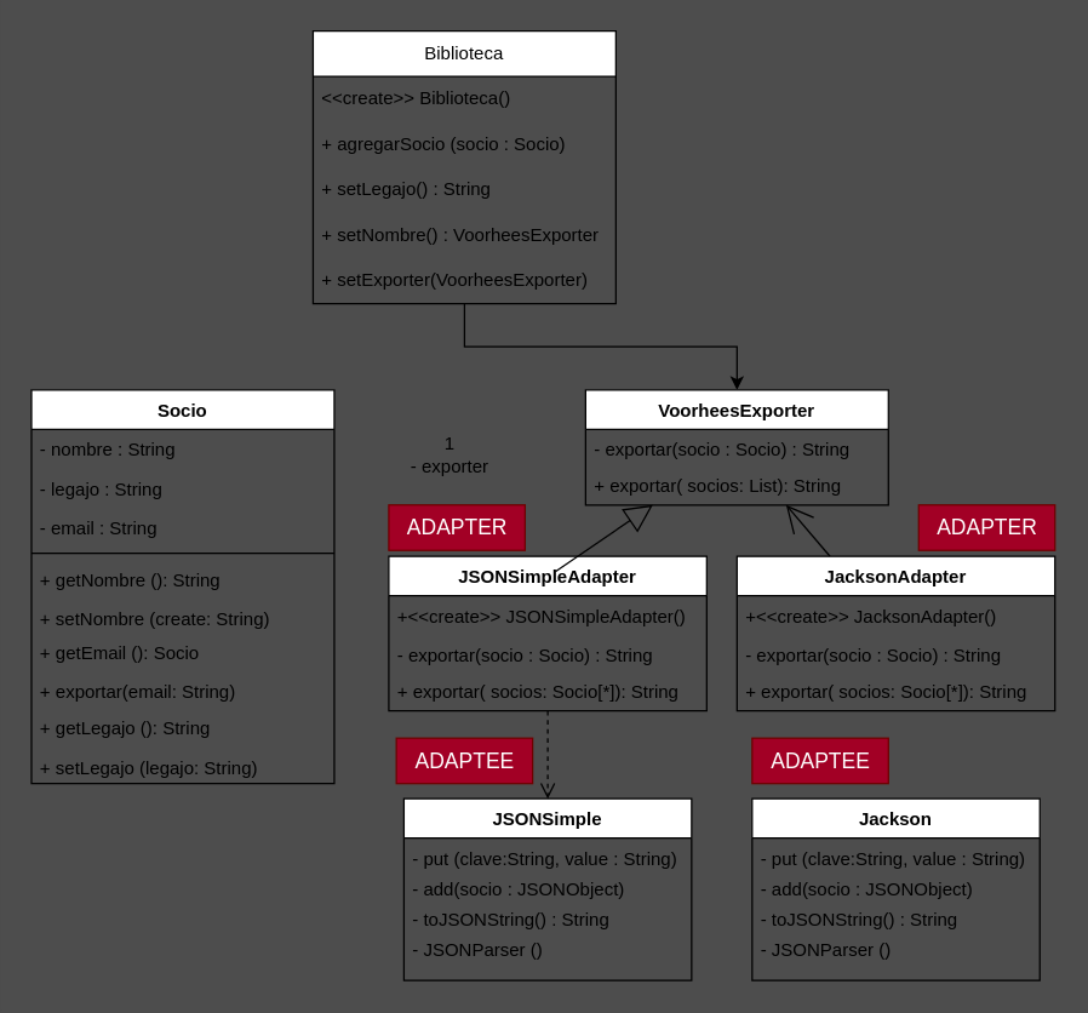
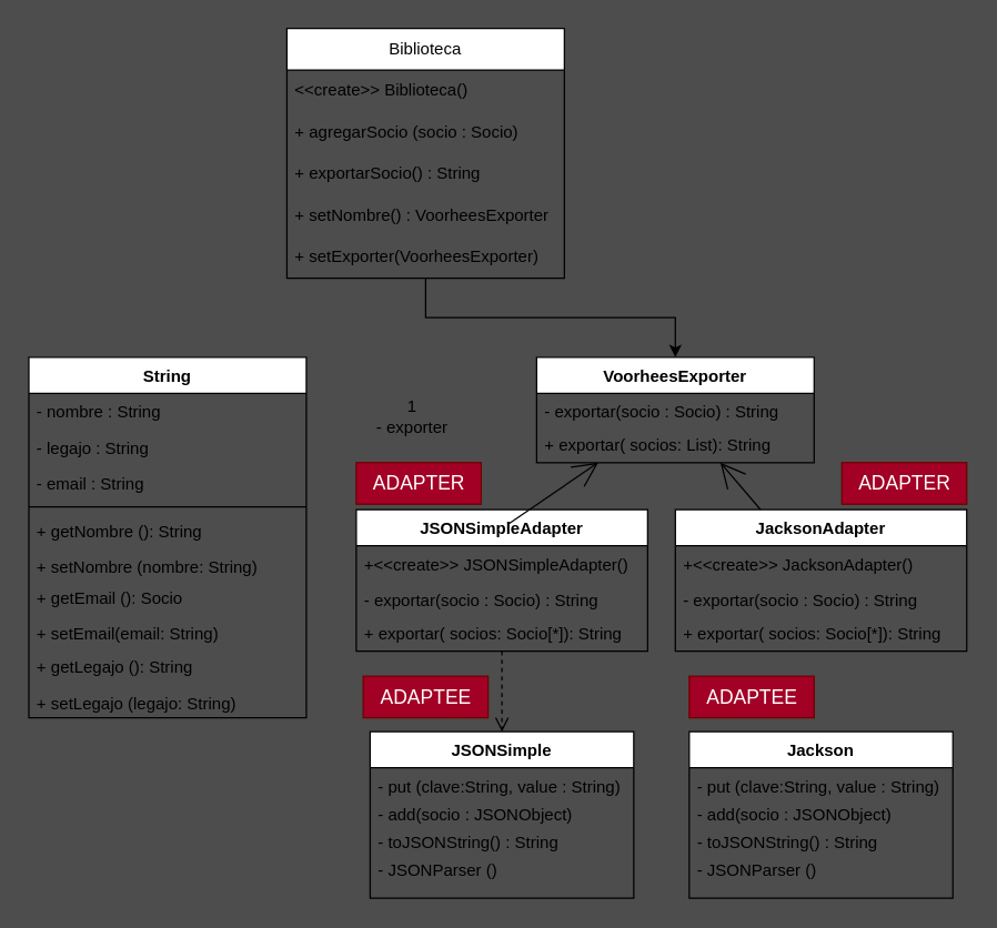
- <mxCell id="6" value="+ setLegajo() : String" style="text;strokeColor=none;fillColor=none;align=left;verticalAlign=middle;spacingLeft=4;spacingRight=4;overflow=hidden;points=[[0,0.5],[1,0.5]];portConstraint=eastwest;rotatable=0;whiteSpace=wrap;html=1;fontFamily=Helvetica;labelBackgroundColor=none;" vertex="1" parent="3"><mxGeometry y="90" width="200" height="30" as="geometry" /></mxCell>
+ <mxCell id="6" value="+ exportarSocio() : String" style="text;strokeColor=none;fillColor=none;align=left;verticalAlign=middle;spacingLeft=4;spacingRight=4;overflow=hidden;points=[[0,0.5],[1,0.5]];portConstraint=eastwest;rotatable=0;whiteSpace=wrap;html=1;fontFamily=Helvetica;labelBackgroundColor=none;" vertex="1" parent="3"><mxGeometry y="90" width="200" height="30" as="geometry" /></mxCell>
- <mxCell id="9" value="Socio" style="swimlane;fontStyle=1;align=center;verticalAlign=top;childLayout=stackLayout;horizontal=1;startSize=26;horizontalStack=0;resizeParent=1;resizeParentMax=0;resizeLast=0;collapsible=1;marginBottom=0;whiteSpace=wrap;html=1;labelBackgroundColor=none;" vertex="1" parent="1"><mxGeometry x="20" y="257" width="200" height="260" as="geometry" /></mxCell>
+ <mxCell id="9" value="String" style="swimlane;fontStyle=1;align=center;verticalAlign=top;childLayout=stackLayout;horizontal=1;startSize=26;horizontalStack=0;resizeParent=1;resizeParentMax=0;resizeLast=0;collapsible=1;marginBottom=0;whiteSpace=wrap;html=1;labelBackgroundColor=none;" vertex="1" parent="1"><mxGeometry x="20" y="257" width="200" height="260" as="geometry" /></mxCell>
- <mxCell id="28" value="" style="endArrow=block;endSize=16;endFill=0;html=1;rounded=0;exitX=0.524;exitY=0.098;exitDx=0;exitDy=0;exitPerimeter=0;labelBackgroundColor=none;fontColor=default;" edge="1" parent="1" source="24" target="20"><mxGeometry x="0.0" width="160" relative="1" as="geometry"><mxPoint x="186" y="317" as="sourcePoint" /><mxPoint x="346" y="317" as="targetPoint" /><mxPoint as="offset" /></mxGeometry></mxCell>
+ <mxCell id="28" value="" style="endArrow=open;endSize=16;endFill=0;html=1;rounded=0;exitX=0.524;exitY=0.098;exitDx=0;exitDy=0;exitPerimeter=0;labelBackgroundColor=none;fontColor=default;" edge="1" parent="1" source="24" target="20"><mxGeometry x="0.0" width="160" relative="1" as="geometry"><mxPoint x="186" y="317" as="sourcePoint" /><mxPoint x="346" y="317" as="targetPoint" /><mxPoint as="offset" /></mxGeometry></mxCell>
- <mxCell id="15" value="+ setNombre (create: String)" style="text;strokeColor=none;fillColor=none;align=left;verticalAlign=top;spacingLeft=4;spacingRight=4;overflow=hidden;rotatable=0;points=[[0,0.5],[1,0.5]];portConstraint=eastwest;whiteSpace=wrap;html=1;labelBackgroundColor=none;" vertex="1" parent="9"><mxGeometry y="138" width="200" height="22" as="geometry" /></mxCell>
+ <mxCell id="15" value="+ setNombre (nombre: String)" style="text;strokeColor=none;fillColor=none;align=left;verticalAlign=top;spacingLeft=4;spacingRight=4;overflow=hidden;rotatable=0;points=[[0,0.5],[1,0.5]];portConstraint=eastwest;whiteSpace=wrap;html=1;labelBackgroundColor=none;" vertex="1" parent="9"><mxGeometry y="138" width="200" height="22" as="geometry" /></mxCell>
- <mxCell id="17" value="+ exportar(email: String)" style="text;strokeColor=none;fillColor=none;align=left;verticalAlign=top;spacingLeft=4;spacingRight=4;overflow=hidden;rotatable=0;points=[[0,0.5],[1,0.5]];portConstraint=eastwest;whiteSpace=wrap;html=1;labelBackgroundColor=none;" vertex="1" parent="9"><mxGeometry y="186" width="200" height="24" as="geometry" /></mxCell>
+ <mxCell id="17" value="+ setEmail(email: String)" style="text;strokeColor=none;fillColor=none;align=left;verticalAlign=top;spacingLeft=4;spacingRight=4;overflow=hidden;rotatable=0;points=[[0,0.5],[1,0.5]];portConstraint=eastwest;whiteSpace=wrap;html=1;labelBackgroundColor=none;" vertex="1" parent="9"><mxGeometry y="186" width="200" height="24" as="geometry" /></mxCell>
